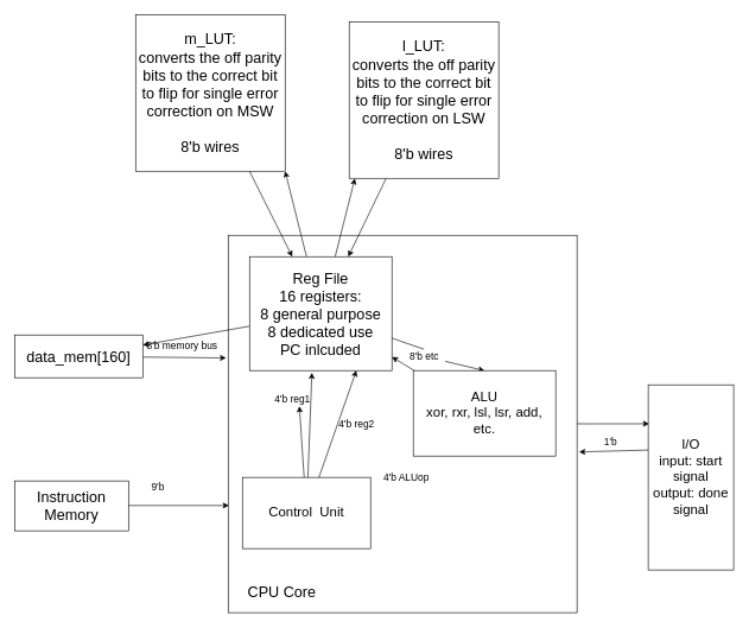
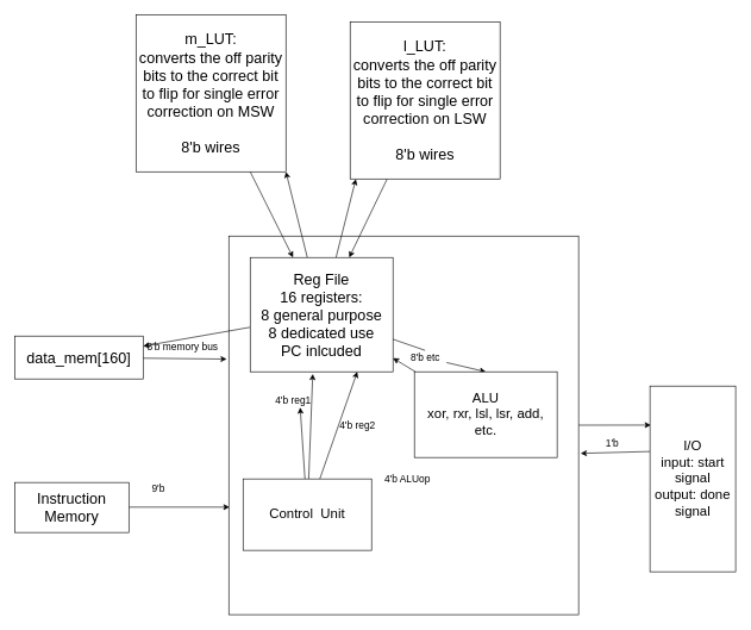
- <mxCell id="15" value="CPU Core" style="text;html=1;resizable=0;autosize=1;align=center;verticalAlign=middle;points=[];fillColor=none;strokeColor=none;rounded=0;fontFamily=Helvetica;fontSize=21;" parent="1" vertex="1"><mxGeometry x="340" y="815" width="110" height="30" as="geometry" /></mxCell>
